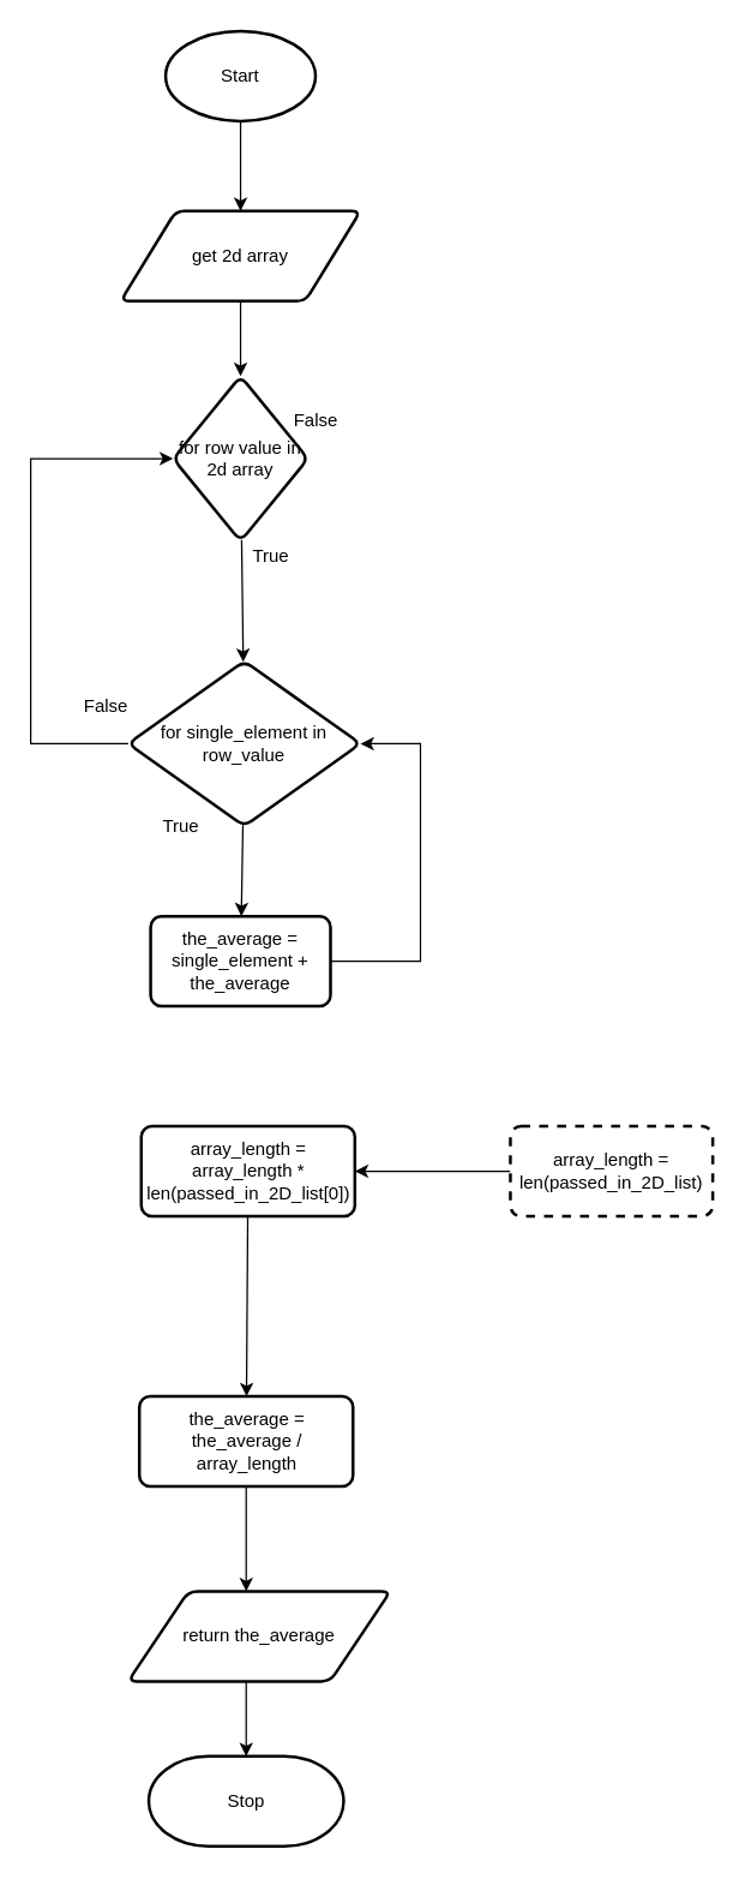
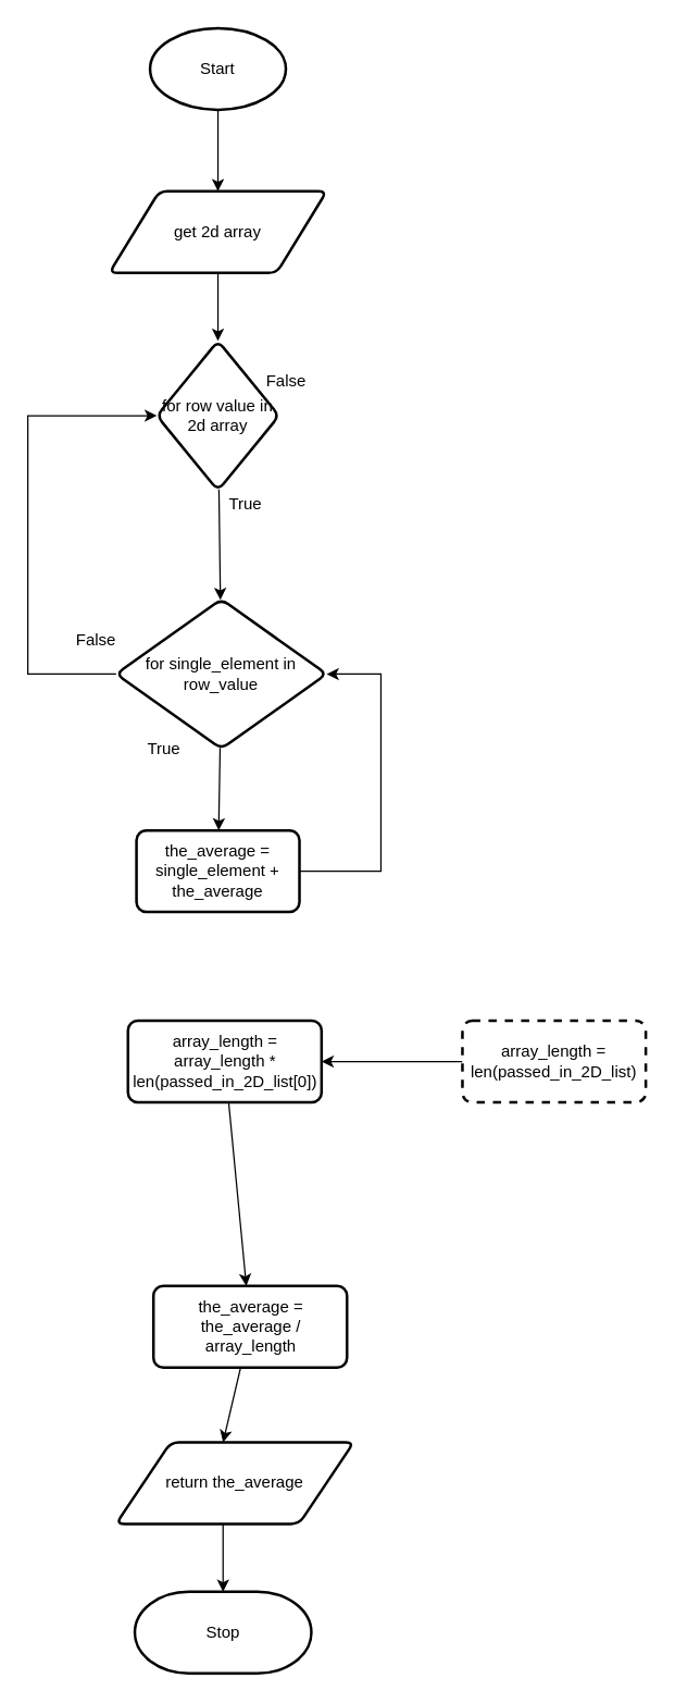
- <mxCell id="22" value="the_average = the_average / array_length" style="whiteSpace=wrap;html=1;strokeWidth=2;rounded=1;arcSize=12;" parent="1" vertex="1"><mxGeometry x="92.5" y="930" width="142.5" height="60" as="geometry" /></mxCell>
+ <mxCell id="22" value="the_average = the_average / array_length" style="whiteSpace=wrap;html=1;strokeWidth=2;rounded=1;arcSize=12;" parent="1" vertex="1"><mxGeometry x="112.5" y="945" width="142.5" height="60" as="geometry" /></mxCell>
